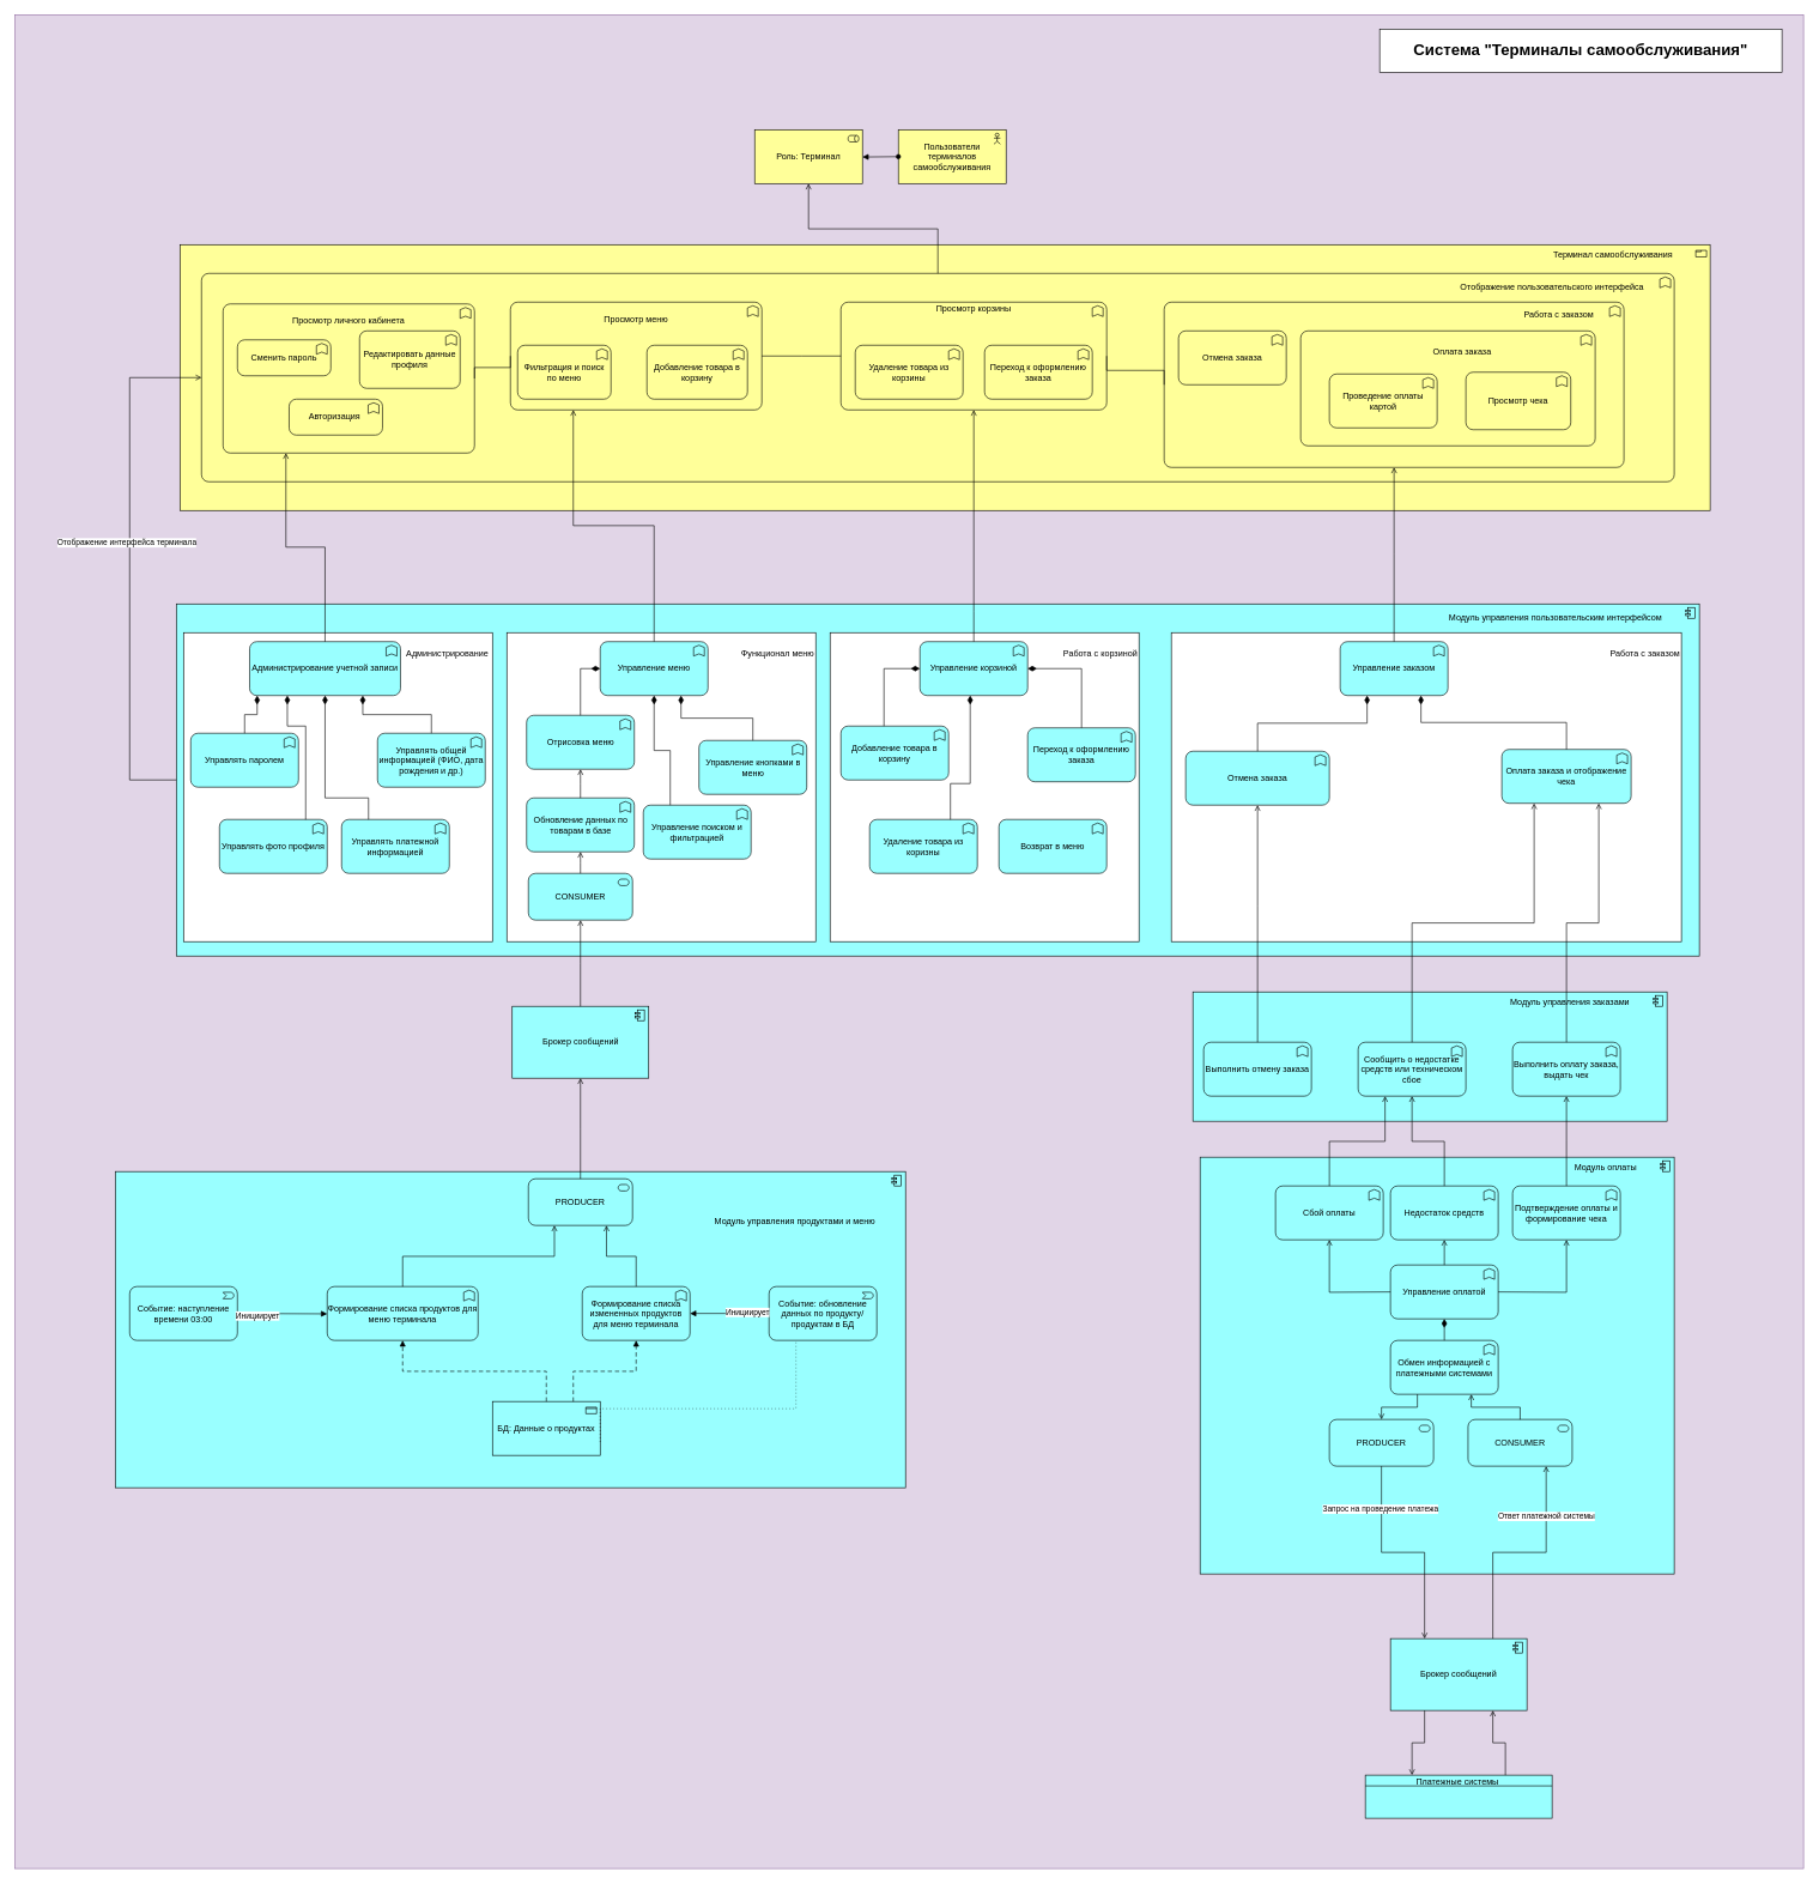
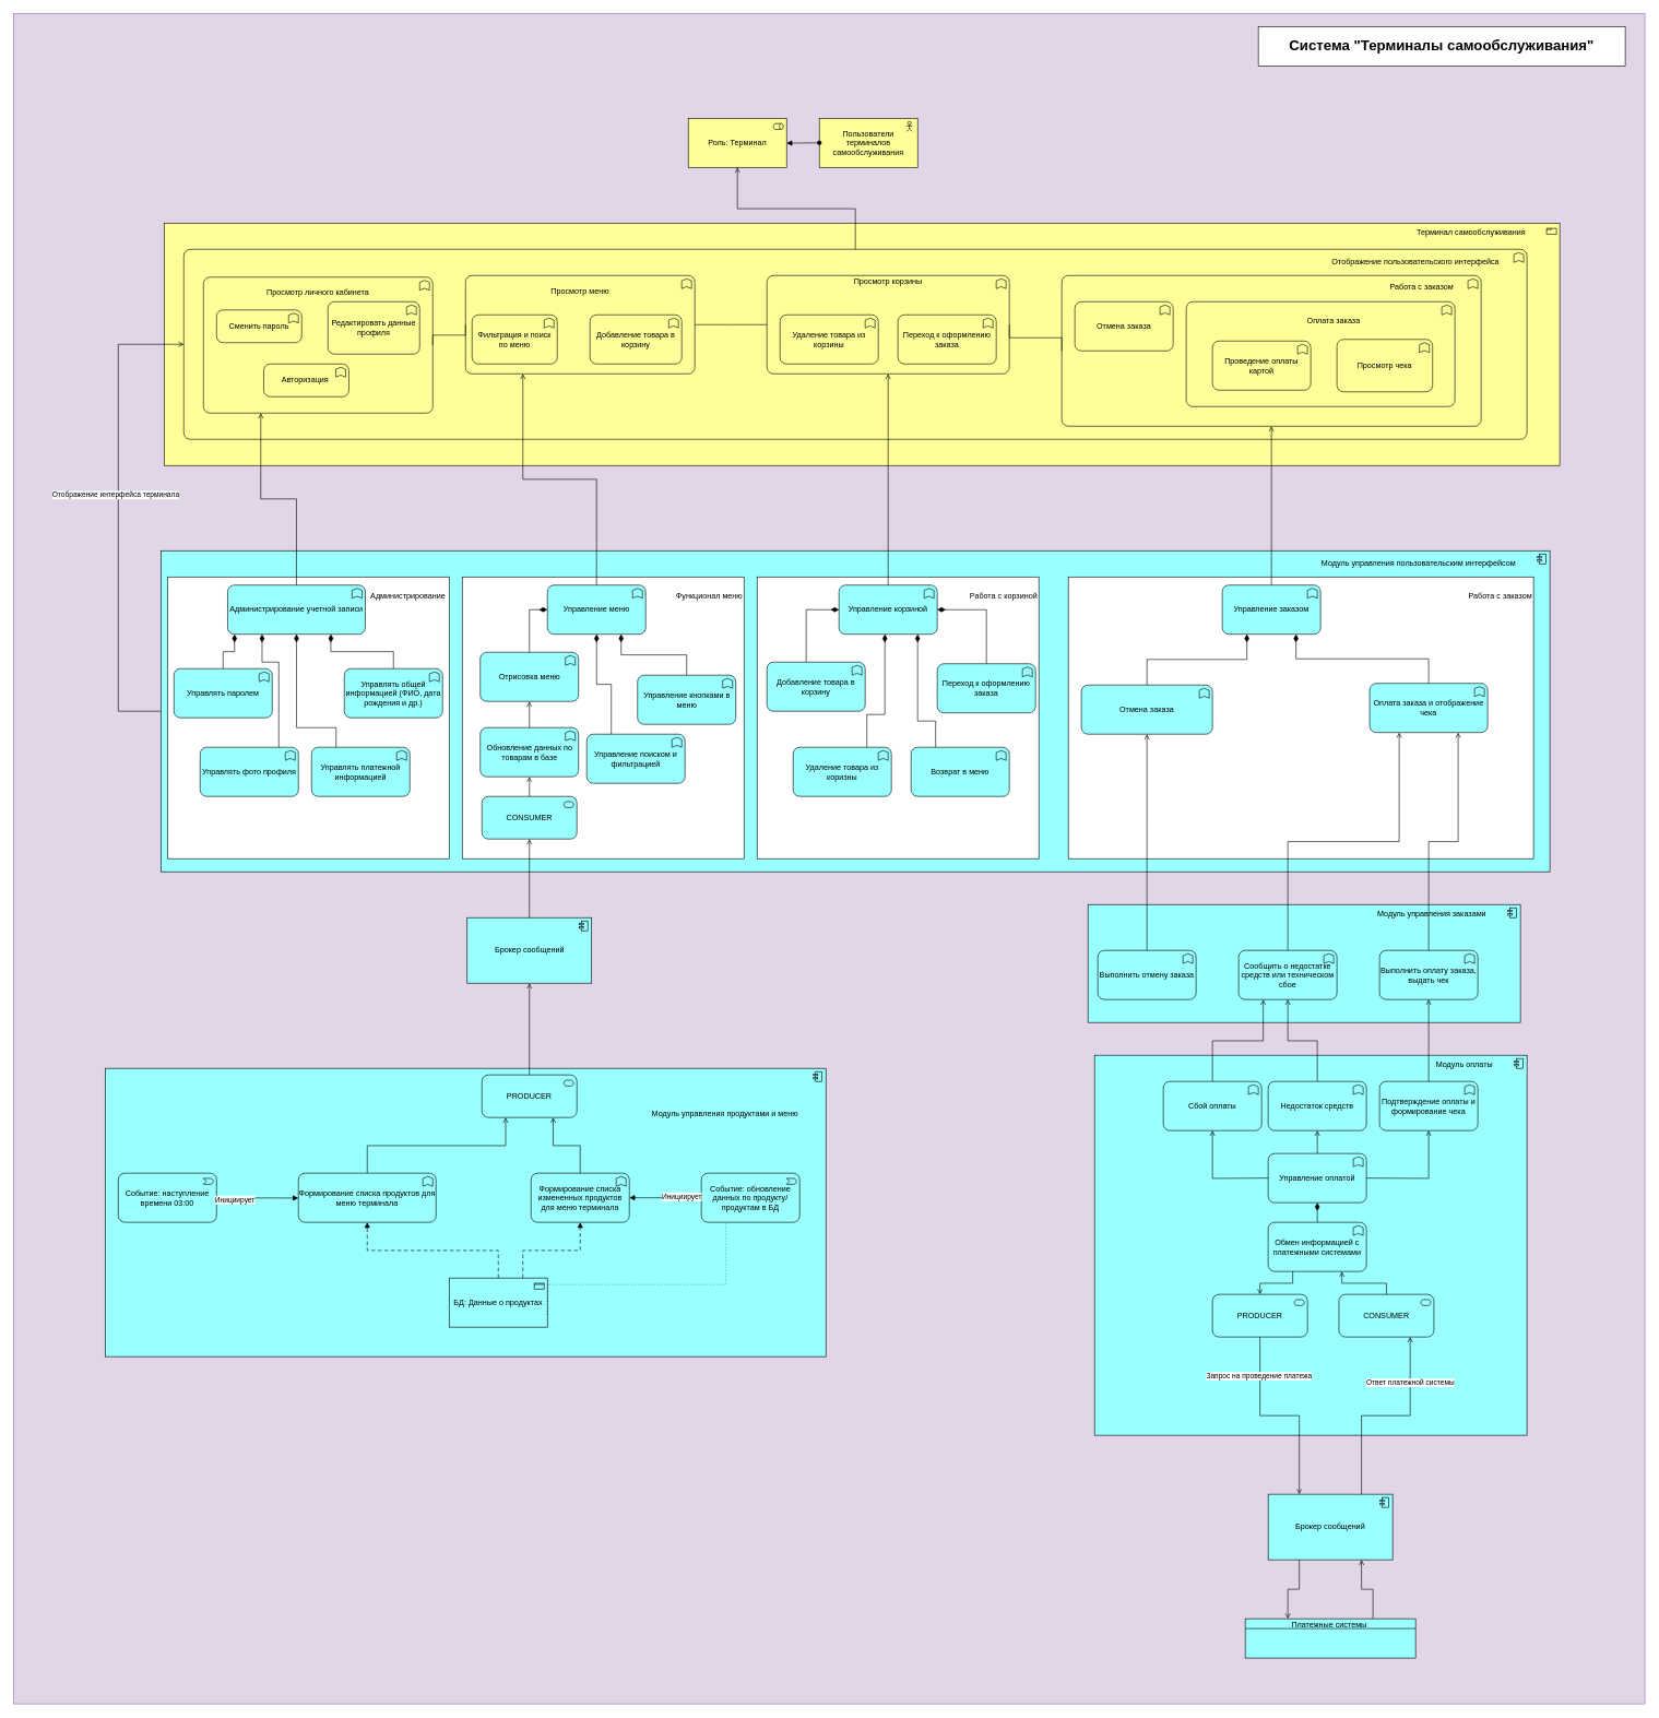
+ <mxCell id="77" value="" style="html=1;startArrow=diamondThin;startFill=1;edgeStyle=elbowEdgeStyle;elbow=vertical;startSize=10;endArrow=none;endFill=0;rounded=0;entryX=0.25;entryY=0;entryDx=0;entryDy=0;entryPerimeter=0;" parent="1" source="70" target="73" edge="1"><mxGeometry width="160" relative="1" as="geometry"><mxPoint x="1370" y="970" as="sourcePoint" /><mxPoint x="1300" y="990" as="targetPoint" /><Array as="points"><mxPoint x="1400" y="1100" /></Array></mxGeometry></mxCell>
